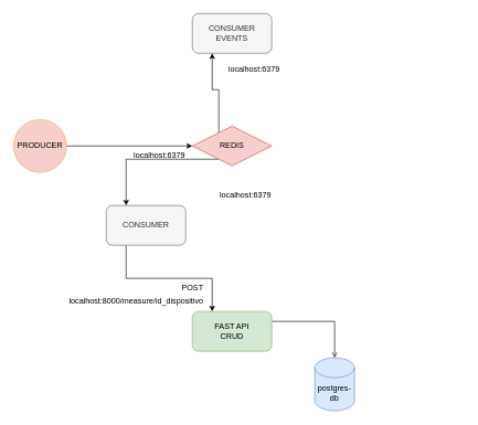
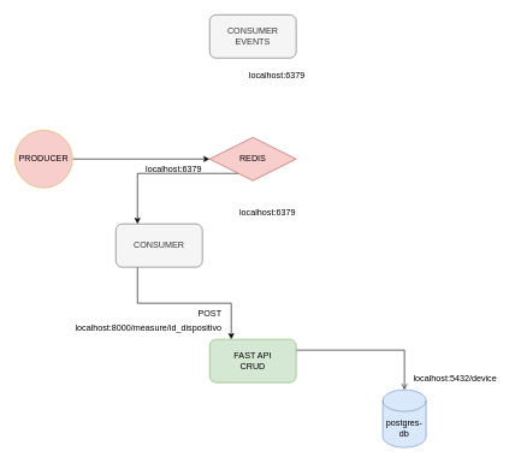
- <mxCell id="5" style="edgeStyle=orthogonalEdgeStyle;rounded=0;orthogonalLoop=1;jettySize=auto;html=1;exitX=0.25;exitY=0;exitDx=0;exitDy=0;entryX=0.25;entryY=1;entryDx=0;entryDy=0;" edge="1" parent="1" source="6" target="11"><mxGeometry relative="1" as="geometry" /></mxCell>
+ <mxCell id="18" value="localhost:5432/device" style="text;html=1;align=center;verticalAlign=middle;resizable=0;points=[];autosize=1;strokeColor=none;fillColor=none;" vertex="1" parent="1"><mxGeometry x="560" y="510" width="140" height="30" as="geometry" /></mxCell>
- <mxCell id="17" value="postgres-db" style="shape=cylinder3;whiteSpace=wrap;html=1;boundedLbl=1;backgroundOutline=1;size=15;fillColor=#dae8fc;strokeColor=#6c8ebf;" vertex="1" parent="1"><mxGeometry x="475" y="540" width="60" height="80" as="geometry" /></mxCell>
+ <mxCell id="17" value="postgres-db" style="shape=cylinder3;whiteSpace=wrap;html=1;boundedLbl=1;backgroundOutline=1;size=15;fillColor=#dae8fc;strokeColor=#6c8ebf;" vertex="1" parent="1"><mxGeometry x="530" y="540" width="60" height="80" as="geometry" /></mxCell>
